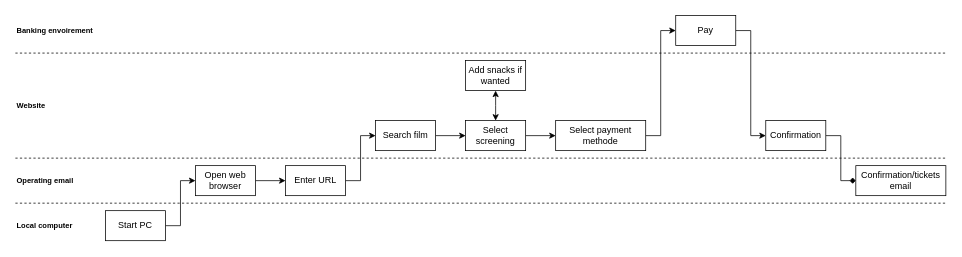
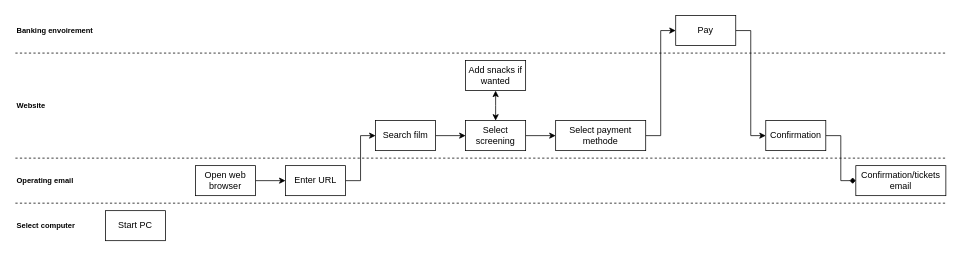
- <mxCell id="2" style="edgeStyle=orthogonalEdgeStyle;rounded=0;orthogonalLoop=1;jettySize=auto;html=1;entryX=0;entryY=0.5;entryDx=0;entryDy=0;" edge="1" parent="1" source="3" target="5"><mxGeometry relative="1" as="geometry" /></mxCell>
- <mxCell id="25" value="&lt;font size=&quot;1&quot;&gt;&lt;b&gt;Local computer&lt;br&gt;&lt;/b&gt;&lt;/font&gt;" style="text;html=1;strokeColor=none;fillColor=none;align=left;verticalAlign=middle;whiteSpace=wrap;rounded=0;" vertex="1" parent="1"><mxGeometry x="20" y="285" width="120" height="30" as="geometry" /></mxCell>
+ <mxCell id="25" value="&lt;font size=&quot;1&quot;&gt;&lt;b&gt;Select computer&lt;br&gt;&lt;/b&gt;&lt;/font&gt;" style="text;html=1;strokeColor=none;fillColor=none;align=left;verticalAlign=middle;whiteSpace=wrap;rounded=0;" vertex="1" parent="1"><mxGeometry x="20" y="285" width="120" height="30" as="geometry" /></mxCell>
